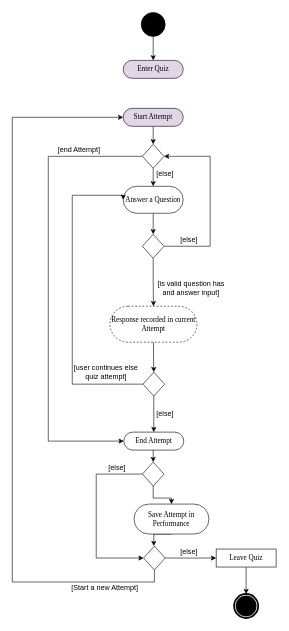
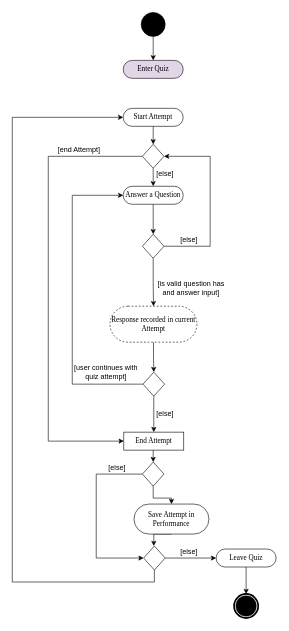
- <mxCell id="6" value="Start Attempt" style="rounded=1;whiteSpace=wrap;html=1;shadow=0;comic=0;labelBackgroundColor=none;strokeWidth=1;fontFamily=Verdana;fontSize=12;align=center;arcSize=50;fillColor=#e1d5e7;" vertex="1" parent="1"><mxGeometry x="205" y="180" width="100" height="30" as="geometry" /></mxCell>
+ <mxCell id="6" value="Start Attempt" style="rounded=1;whiteSpace=wrap;html=1;shadow=0;comic=0;labelBackgroundColor=none;strokeWidth=1;fontFamily=Verdana;fontSize=12;align=center;arcSize=50;" vertex="1" parent="1"><mxGeometry x="205" y="180" width="100" height="30" as="geometry" /></mxCell>
- <mxCell id="8" value="Answer a Question" style="rounded=1;whiteSpace=wrap;html=1;shadow=0;comic=0;labelBackgroundColor=none;strokeWidth=1;fontFamily=Verdana;fontSize=12;align=center;arcSize=50;" vertex="1" parent="1"><mxGeometry x="205" y="310" width="100" height="45" as="geometry" /></mxCell>
+ <mxCell id="8" value="Answer a Question" style="rounded=1;whiteSpace=wrap;html=1;shadow=0;comic=0;labelBackgroundColor=none;strokeWidth=1;fontFamily=Verdana;fontSize=12;align=center;arcSize=50;" vertex="1" parent="1"><mxGeometry x="205" y="310" width="100" height="30" as="geometry" /></mxCell>
- <mxCell id="24" value="[user continues else quiz attempt]" style="text;html=1;strokeColor=none;fillColor=none;align=center;verticalAlign=middle;whiteSpace=wrap;rounded=0;" vertex="1" parent="1"><mxGeometry x="114" y="610" width="125" height="20" as="geometry" /></mxCell>
+ <mxCell id="24" value="[user continues with quiz attempt]" style="text;html=1;strokeColor=none;fillColor=none;align=center;verticalAlign=middle;whiteSpace=wrap;rounded=0;" vertex="1" parent="1"><mxGeometry x="114" y="610" width="125" height="20" as="geometry" /></mxCell>
- <mxCell id="17" value="End Attempt" style="rounded=1;whiteSpace=wrap;html=1;shadow=0;comic=0;labelBackgroundColor=none;strokeWidth=1;fontFamily=Verdana;fontSize=12;align=center;arcSize=50;" vertex="1" parent="1"><mxGeometry x="206" y="720" width="100" height="30" as="geometry" /></mxCell>
+ <mxCell id="17" value="End Attempt" style="whiteSpace=wrap;html=1;shadow=0;comic=0;labelBackgroundColor=none;strokeWidth=1;fontFamily=Verdana;fontSize=12;align=center;arcSize=50;rounded=0;" vertex="1" parent="1"><mxGeometry x="206" y="720" width="100" height="30" as="geometry" /></mxCell>
- <mxCell id="30" value="Leave Quiz" style="whiteSpace=wrap;html=1;shadow=0;comic=0;labelBackgroundColor=none;strokeWidth=1;fontFamily=Verdana;fontSize=12;align=center;arcSize=50;rounded=0;" vertex="1" parent="1"><mxGeometry x="360" y="915" width="100" height="30" as="geometry" /></mxCell>
+ <mxCell id="30" value="Leave Quiz" style="rounded=1;whiteSpace=wrap;html=1;shadow=0;comic=0;labelBackgroundColor=none;strokeWidth=1;fontFamily=Verdana;fontSize=12;align=center;arcSize=50;" vertex="1" parent="1"><mxGeometry x="360" y="915" width="100" height="30" as="geometry" /></mxCell>
- <mxCell id="35" value="[Start a new Attempt]" style="text;html=1;strokeColor=none;fillColor=none;align=center;verticalAlign=middle;whiteSpace=wrap;rounded=0;" vertex="1" parent="1"><mxGeometry x="112" y="970" width="125" height="20" as="geometry" /></mxCell>
